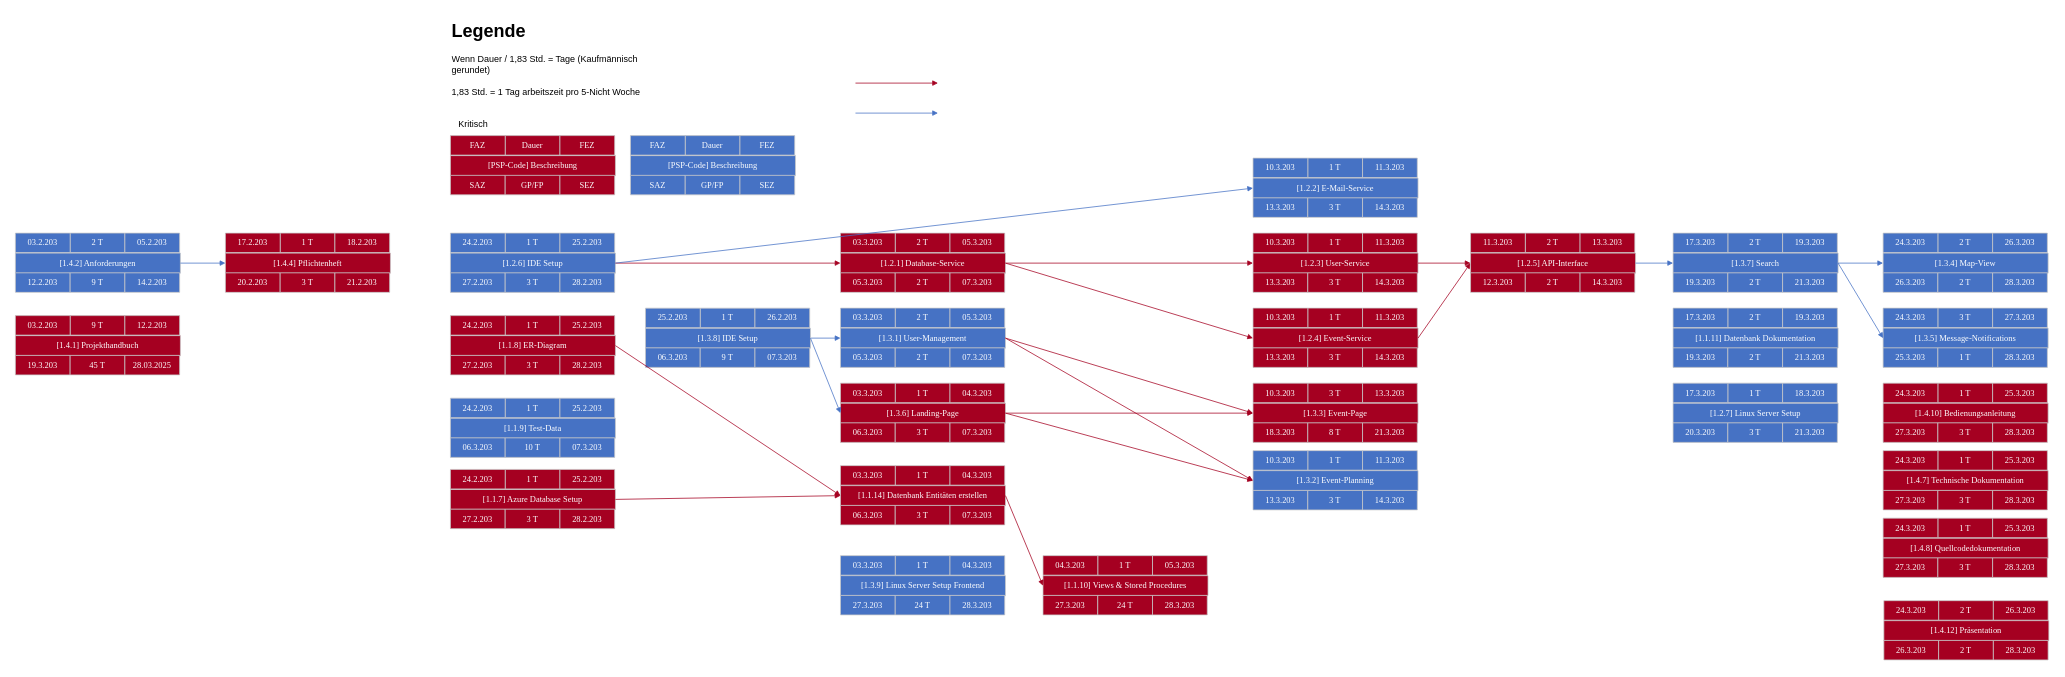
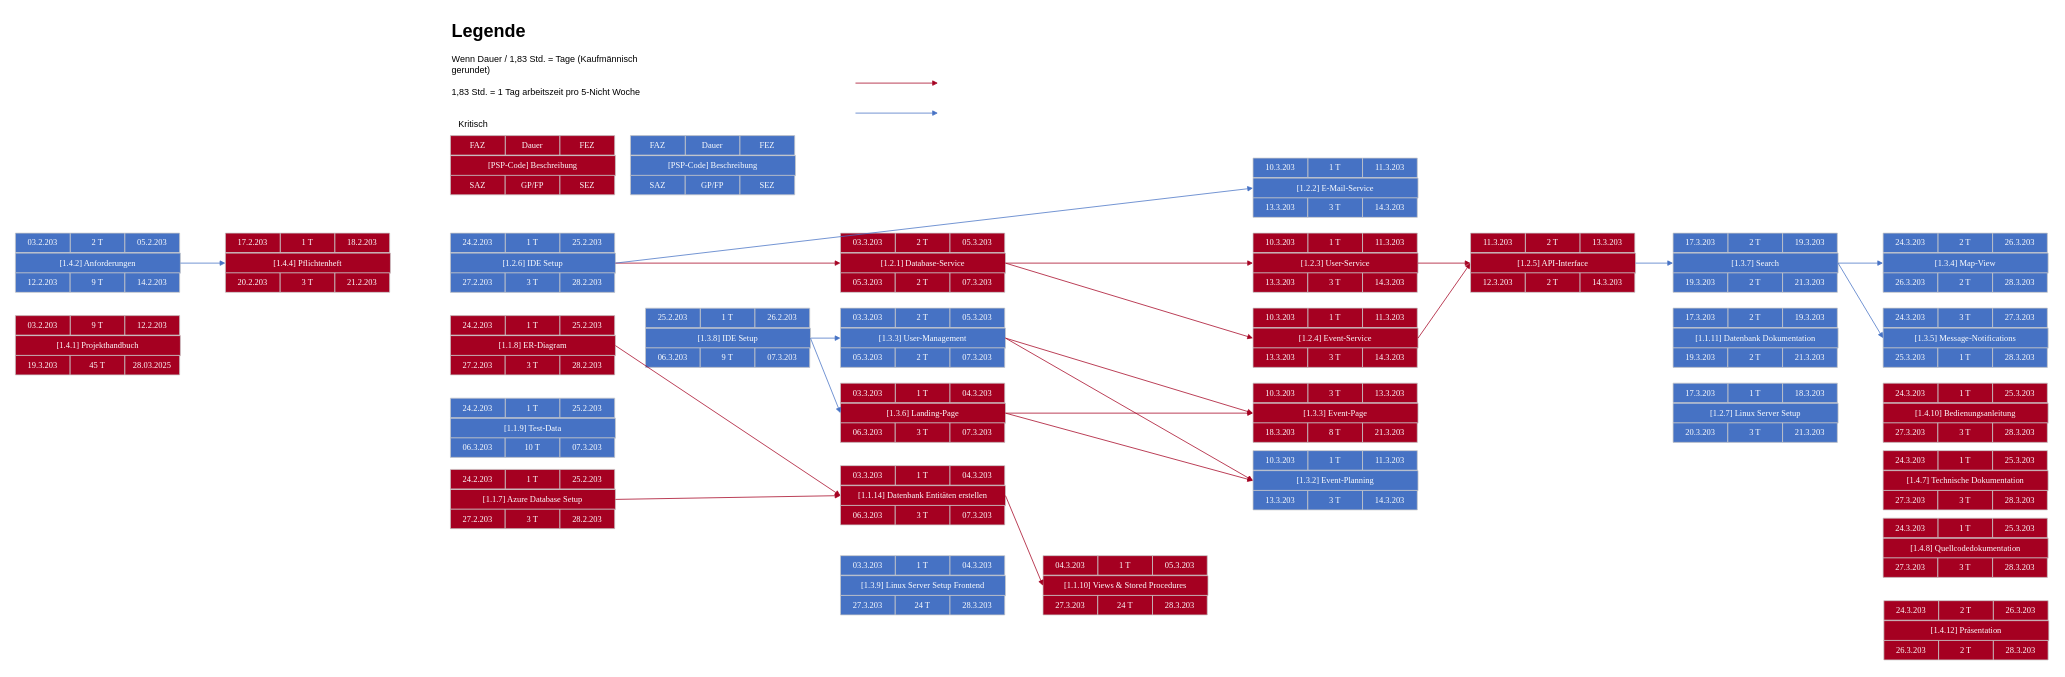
- <mxCell id="74" value="&lt;div style=&quot;&quot;&gt;&lt;font face=&quot;calibri&quot; color=&quot;#feffff&quot;&gt;&lt;span style=&quot;font-size: 11.29px;&quot;&gt;[1.3.1] User-Management&lt;/span&gt;&lt;/font&gt;&lt;/div&gt;" style="text;vsdxID=16;fillColor=none;gradientColor=none;strokeColor=none;spacingTop=-3;spacingBottom=-3;spacingLeft=-3;spacingRight=-3;labelBackgroundColor=none;rounded=0;html=1;whiteSpace=wrap;verticalAlign=middle;align=center;;html=1;" parent="67" vertex="1"><mxGeometry y="26.67" width="220" height="26.67" as="geometry" /></mxCell>
+ <mxCell id="74" value="&lt;div style=&quot;&quot;&gt;&lt;font face=&quot;calibri&quot; color=&quot;#feffff&quot;&gt;&lt;span style=&quot;font-size: 11.29px;&quot;&gt;[1.3.3] User-Management&lt;/span&gt;&lt;/font&gt;&lt;/div&gt;" style="text;vsdxID=16;fillColor=none;gradientColor=none;strokeColor=none;spacingTop=-3;spacingBottom=-3;spacingLeft=-3;spacingRight=-3;labelBackgroundColor=none;rounded=0;html=1;whiteSpace=wrap;verticalAlign=middle;align=center;;html=1;" parent="67" vertex="1"><mxGeometry y="26.67" width="220" height="26.67" as="geometry" /></mxCell>
